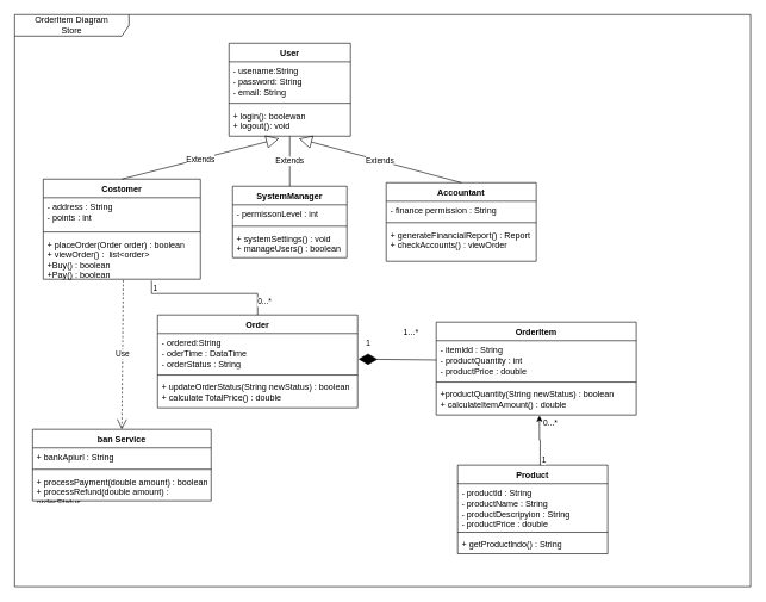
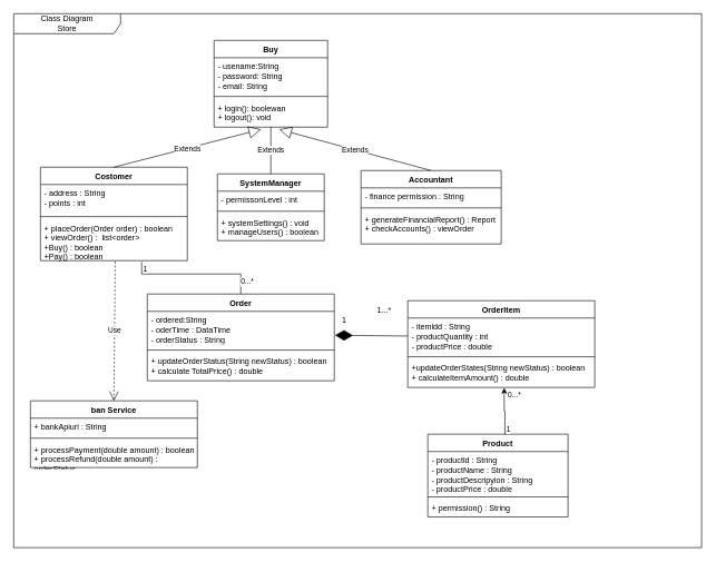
- <mxCell id="6" value="OrderItem Diagram&lt;div&gt;Store&lt;/div&gt;" style="shape=umlFrame;whiteSpace=wrap;html=1;pointerEvents=0;recursiveResize=0;container=1;collapsible=0;width=160;" parent="1" vertex="1"><mxGeometry x="20" y="20" width="1030" height="800" as="geometry" /></mxCell>
+ <mxCell id="6" value="Class Diagram&lt;div&gt;Store&lt;/div&gt;" style="shape=umlFrame;whiteSpace=wrap;html=1;pointerEvents=0;recursiveResize=0;container=1;collapsible=0;width=160;" parent="1" vertex="1"><mxGeometry x="20" y="20" width="1030" height="800" as="geometry" /></mxCell>
- <mxCell id="15" value="User" style="swimlane;fontStyle=1;align=center;verticalAlign=top;childLayout=stackLayout;horizontal=1;startSize=26;horizontalStack=0;resizeParent=1;resizeParentMax=0;resizeLast=0;collapsible=1;marginBottom=0;whiteSpace=wrap;html=1;" parent="6" vertex="1"><mxGeometry x="300" y="40" width="170" height="130" as="geometry" /></mxCell>
+ <mxCell id="15" value="Buy" style="swimlane;fontStyle=1;align=center;verticalAlign=top;childLayout=stackLayout;horizontal=1;startSize=26;horizontalStack=0;resizeParent=1;resizeParentMax=0;resizeLast=0;collapsible=1;marginBottom=0;whiteSpace=wrap;html=1;" parent="6" vertex="1"><mxGeometry x="300" y="40" width="170" height="130" as="geometry" /></mxCell>
- <mxCell id="41" value="+productQuantity(String newStatus) : boolean&lt;div&gt;+ calculateItemAmount() : double&lt;/div&gt;" style="text;strokeColor=none;fillColor=none;align=left;verticalAlign=top;spacingLeft=4;spacingRight=4;overflow=hidden;rotatable=0;points=[[0,0.5],[1,0.5]];portConstraint=eastwest;whiteSpace=wrap;html=1;" parent="38" vertex="1"><mxGeometry y="88" width="280" height="42" as="geometry" /></mxCell>
+ <mxCell id="41" value="+updateOrderStates(String newStatus) : boolean&lt;div&gt;+ calculateItemAmount() : double&lt;/div&gt;" style="text;strokeColor=none;fillColor=none;align=left;verticalAlign=top;spacingLeft=4;spacingRight=4;overflow=hidden;rotatable=0;points=[[0,0.5],[1,0.5]];portConstraint=eastwest;whiteSpace=wrap;html=1;" parent="38" vertex="1"><mxGeometry y="88" width="280" height="42" as="geometry" /></mxCell>
- <mxCell id="34" value="+ getProductlndo() : String" style="text;strokeColor=none;fillColor=none;align=left;verticalAlign=top;spacingLeft=4;spacingRight=4;overflow=hidden;rotatable=0;points=[[0,0.5],[1,0.5]];portConstraint=eastwest;whiteSpace=wrap;html=1;" parent="31" vertex="1"><mxGeometry y="98" width="210" height="26" as="geometry" /></mxCell>
+ <mxCell id="34" value="+ permission() : String" style="text;strokeColor=none;fillColor=none;align=left;verticalAlign=top;spacingLeft=4;spacingRight=4;overflow=hidden;rotatable=0;points=[[0,0.5],[1,0.5]];portConstraint=eastwest;whiteSpace=wrap;html=1;" parent="31" vertex="1"><mxGeometry y="98" width="210" height="26" as="geometry" /></mxCell>
